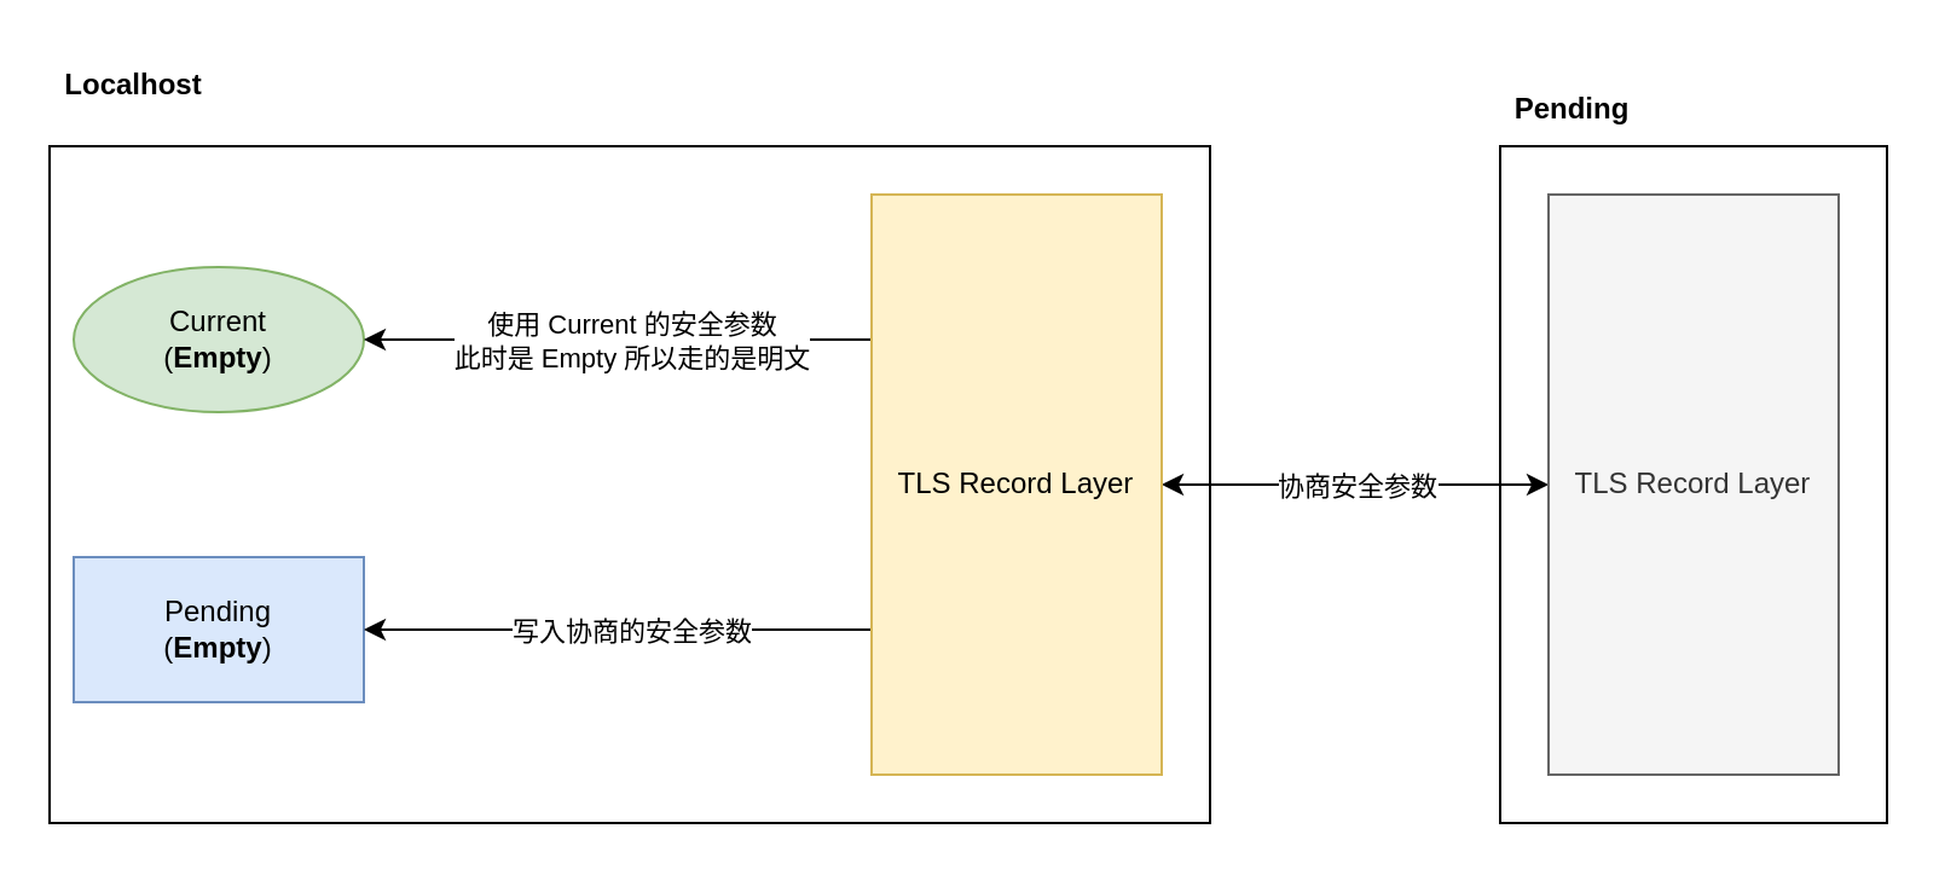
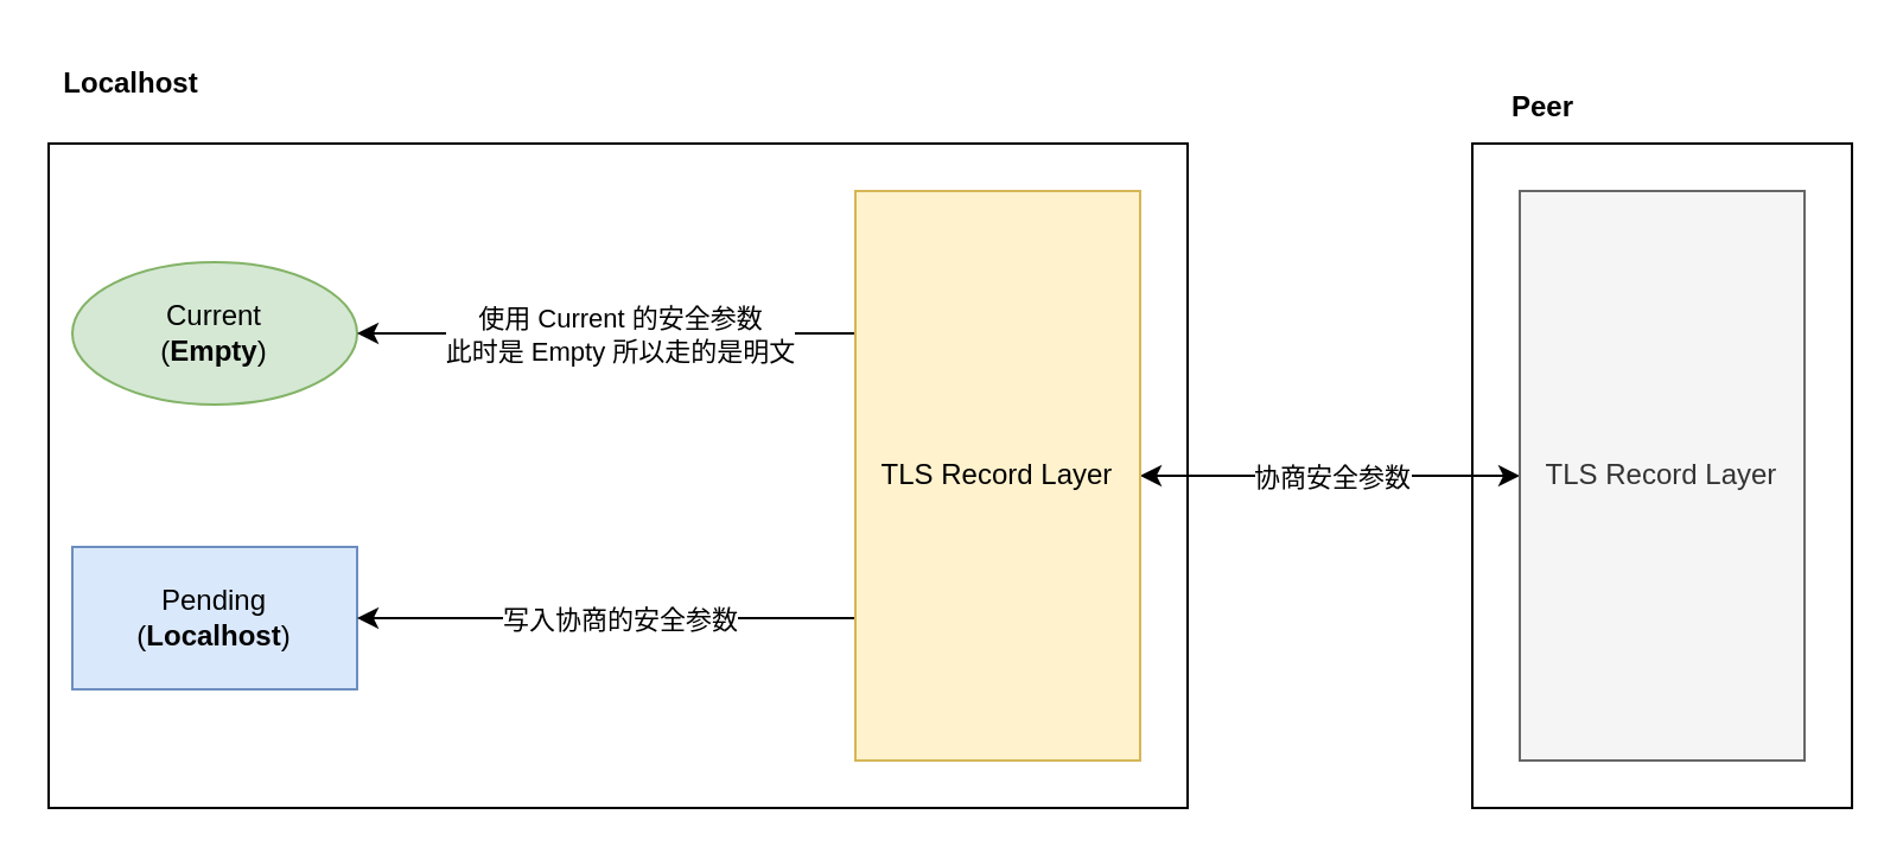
- <mxCell id="15" value="Pending" style="text;html=1;strokeColor=none;fillColor=none;align=center;verticalAlign=middle;whiteSpace=wrap;rounded=0;fontStyle=1" vertex="1" parent="1"><mxGeometry x="620" y="30" width="60" height="30" as="geometry" /></mxCell>
+ <mxCell id="15" value="Peer" style="text;html=1;strokeColor=none;fillColor=none;align=center;verticalAlign=middle;whiteSpace=wrap;rounded=0;fontStyle=1" vertex="1" parent="1"><mxGeometry x="620" y="30" width="60" height="30" as="geometry" /></mxCell>
- <mxCell id="4" value="Pending&lt;br&gt;(&lt;b&gt;Empty&lt;/b&gt;)" style="rounded=0;whiteSpace=wrap;html=1;fillColor=#dae8fc;strokeColor=#6c8ebf;" vertex="1" parent="1"><mxGeometry x="30" y="230" width="120" height="60" as="geometry" /></mxCell>
+ <mxCell id="4" value="Pending&lt;br&gt;(&lt;b&gt;Localhost&lt;/b&gt;)" style="rounded=0;whiteSpace=wrap;html=1;fillColor=#dae8fc;strokeColor=#6c8ebf;" vertex="1" parent="1"><mxGeometry x="30" y="230" width="120" height="60" as="geometry" /></mxCell>
